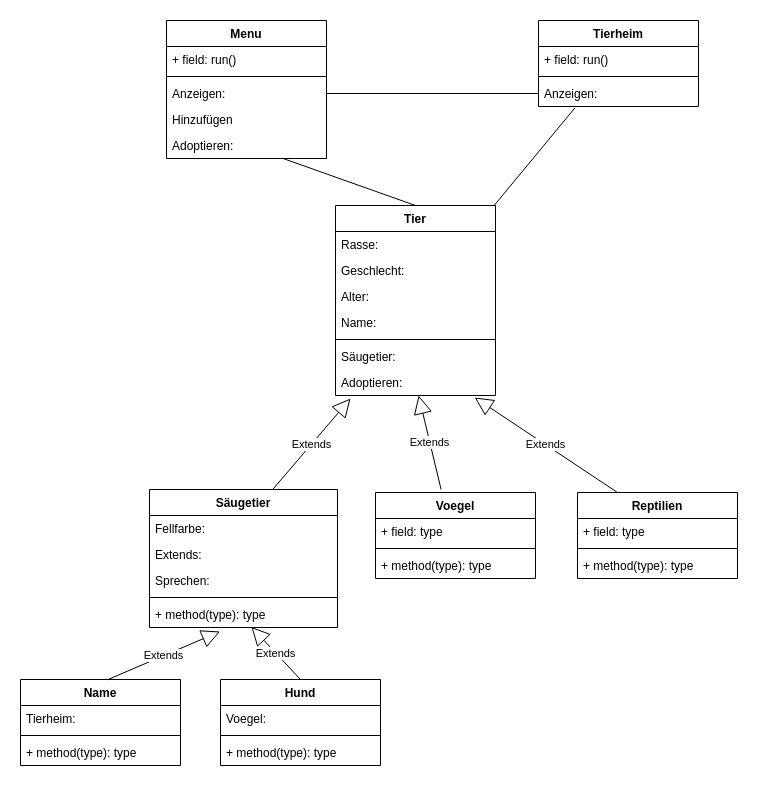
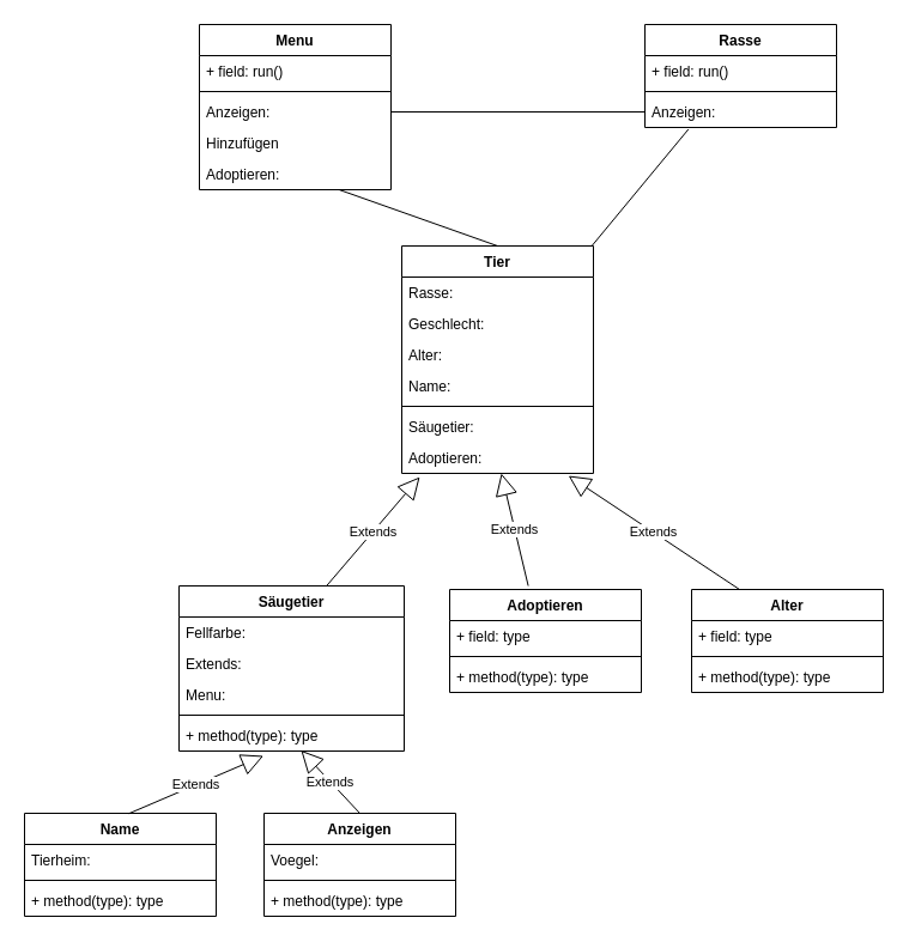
- <mxCell id="44" value="Tierheim" style="swimlane;fontStyle=1;align=center;verticalAlign=top;childLayout=stackLayout;horizontal=1;startSize=26;horizontalStack=0;resizeParent=1;resizeParentMax=0;resizeLast=0;collapsible=1;marginBottom=0;" vertex="1" parent="1"><mxGeometry x="538" y="20" width="160" height="86" as="geometry" /></mxCell>
+ <mxCell id="44" value="Rasse" style="swimlane;fontStyle=1;align=center;verticalAlign=top;childLayout=stackLayout;horizontal=1;startSize=26;horizontalStack=0;resizeParent=1;resizeParentMax=0;resizeLast=0;collapsible=1;marginBottom=0;" vertex="1" parent="1"><mxGeometry x="538" y="20" width="160" height="86" as="geometry" /></mxCell>
- <mxCell id="28" value="Voegel" style="swimlane;fontStyle=1;align=center;verticalAlign=top;childLayout=stackLayout;horizontal=1;startSize=26;horizontalStack=0;resizeParent=1;resizeParentMax=0;resizeLast=0;collapsible=1;marginBottom=0;" vertex="1" parent="1"><mxGeometry x="375" y="492" width="160" height="86" as="geometry" /></mxCell>
+ <mxCell id="28" value="Adoptieren" style="swimlane;fontStyle=1;align=center;verticalAlign=top;childLayout=stackLayout;horizontal=1;startSize=26;horizontalStack=0;resizeParent=1;resizeParentMax=0;resizeLast=0;collapsible=1;marginBottom=0;" vertex="1" parent="1"><mxGeometry x="375" y="492" width="160" height="86" as="geometry" /></mxCell>
- <mxCell id="14" value="Reptilien" style="swimlane;fontStyle=1;align=center;verticalAlign=top;childLayout=stackLayout;horizontal=1;startSize=26;horizontalStack=0;resizeParent=1;resizeParentMax=0;resizeLast=0;collapsible=1;marginBottom=0;" parent="1" vertex="1"><mxGeometry x="577" y="492" width="160" height="86" as="geometry" /></mxCell>
+ <mxCell id="14" value="Alter" style="swimlane;fontStyle=1;align=center;verticalAlign=top;childLayout=stackLayout;horizontal=1;startSize=26;horizontalStack=0;resizeParent=1;resizeParentMax=0;resizeLast=0;collapsible=1;marginBottom=0;" parent="1" vertex="1"><mxGeometry x="577" y="492" width="160" height="86" as="geometry" /></mxCell>
- <mxCell id="36" value="Sprechen: " style="text;strokeColor=none;fillColor=none;align=left;verticalAlign=top;spacingLeft=4;spacingRight=4;overflow=hidden;rotatable=0;points=[[0,0.5],[1,0.5]];portConstraint=eastwest;" vertex="1" parent="33"><mxGeometry y="78" width="188" height="26" as="geometry" /></mxCell>
+ <mxCell id="36" value="Menu: " style="text;strokeColor=none;fillColor=none;align=left;verticalAlign=top;spacingLeft=4;spacingRight=4;overflow=hidden;rotatable=0;points=[[0,0.5],[1,0.5]];portConstraint=eastwest;" vertex="1" parent="33"><mxGeometry y="78" width="188" height="26" as="geometry" /></mxCell>
- <mxCell id="24" value="Hund" style="swimlane;fontStyle=1;align=center;verticalAlign=top;childLayout=stackLayout;horizontal=1;startSize=26;horizontalStack=0;resizeParent=1;resizeParentMax=0;resizeLast=0;collapsible=1;marginBottom=0;" vertex="1" parent="1"><mxGeometry x="220" y="679" width="160" height="86" as="geometry" /></mxCell>
+ <mxCell id="24" value="Anzeigen" style="swimlane;fontStyle=1;align=center;verticalAlign=top;childLayout=stackLayout;horizontal=1;startSize=26;horizontalStack=0;resizeParent=1;resizeParentMax=0;resizeLast=0;collapsible=1;marginBottom=0;" vertex="1" parent="1"><mxGeometry x="220" y="679" width="160" height="86" as="geometry" /></mxCell>
